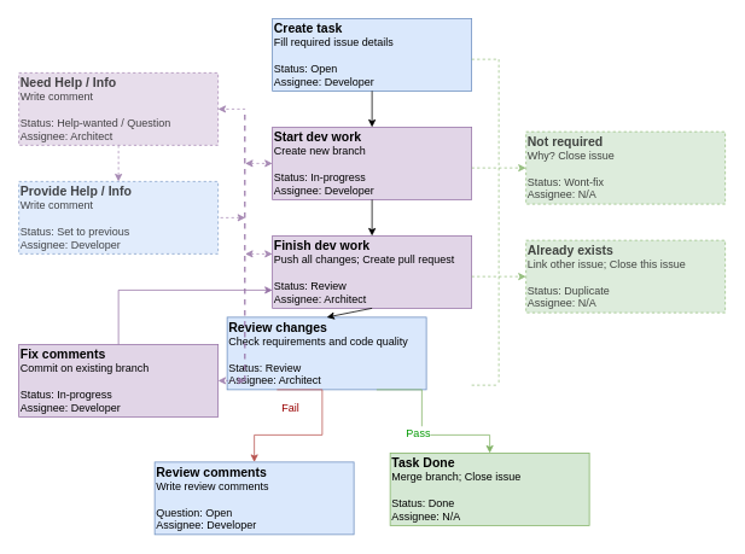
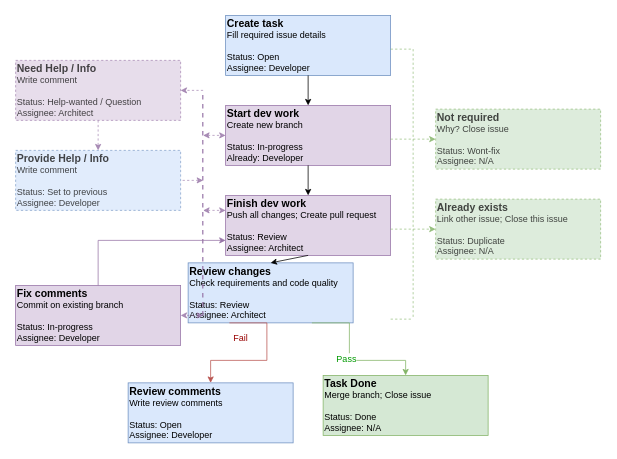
- <mxCell id="3" value="&lt;b style=&quot;font-size: 14px&quot;&gt;Start dev work&lt;br&gt;&lt;/b&gt;Create new branch&lt;br&gt;&lt;br&gt;Status: In-progress&lt;br&gt;Assignee: Developer" style="rounded=0;whiteSpace=wrap;html=1;align=left;fillColor=#e1d5e7;strokeColor=#9673a6;" vertex="1" parent="1"><mxGeometry x="300" y="140" width="220" height="80" as="geometry" /></mxCell>
+ <mxCell id="3" value="&lt;b style=&quot;font-size: 14px&quot;&gt;Start dev work&lt;br&gt;&lt;/b&gt;Create new branch&lt;br&gt;&lt;br&gt;Status: In-progress&lt;br&gt;Already: Developer" style="rounded=0;whiteSpace=wrap;html=1;align=left;fillColor=#e1d5e7;strokeColor=#9673a6;" vertex="1" parent="1"><mxGeometry x="300" y="140" width="220" height="80" as="geometry" /></mxCell>
- <mxCell id="7" value="&lt;b style=&quot;font-size: 14px&quot;&gt;Review comments&lt;br&gt;&lt;/b&gt;Write review comments&lt;br&gt;&lt;br&gt;Question: Open&lt;br&gt;Assignee: Developer" style="rounded=0;whiteSpace=wrap;html=1;align=left;fillColor=#dae8fc;strokeColor=#6c8ebf;" vertex="1" parent="1"><mxGeometry x="170" y="510" width="220" height="80" as="geometry" /></mxCell>
+ <mxCell id="7" value="&lt;b style=&quot;font-size: 14px&quot;&gt;Review comments&lt;br&gt;&lt;/b&gt;Write review comments&lt;br&gt;&lt;br&gt;Status: Open&lt;br&gt;Assignee: Developer" style="rounded=0;whiteSpace=wrap;html=1;align=left;fillColor=#dae8fc;strokeColor=#6c8ebf;" vertex="1" parent="1"><mxGeometry x="170" y="510" width="220" height="80" as="geometry" /></mxCell>
